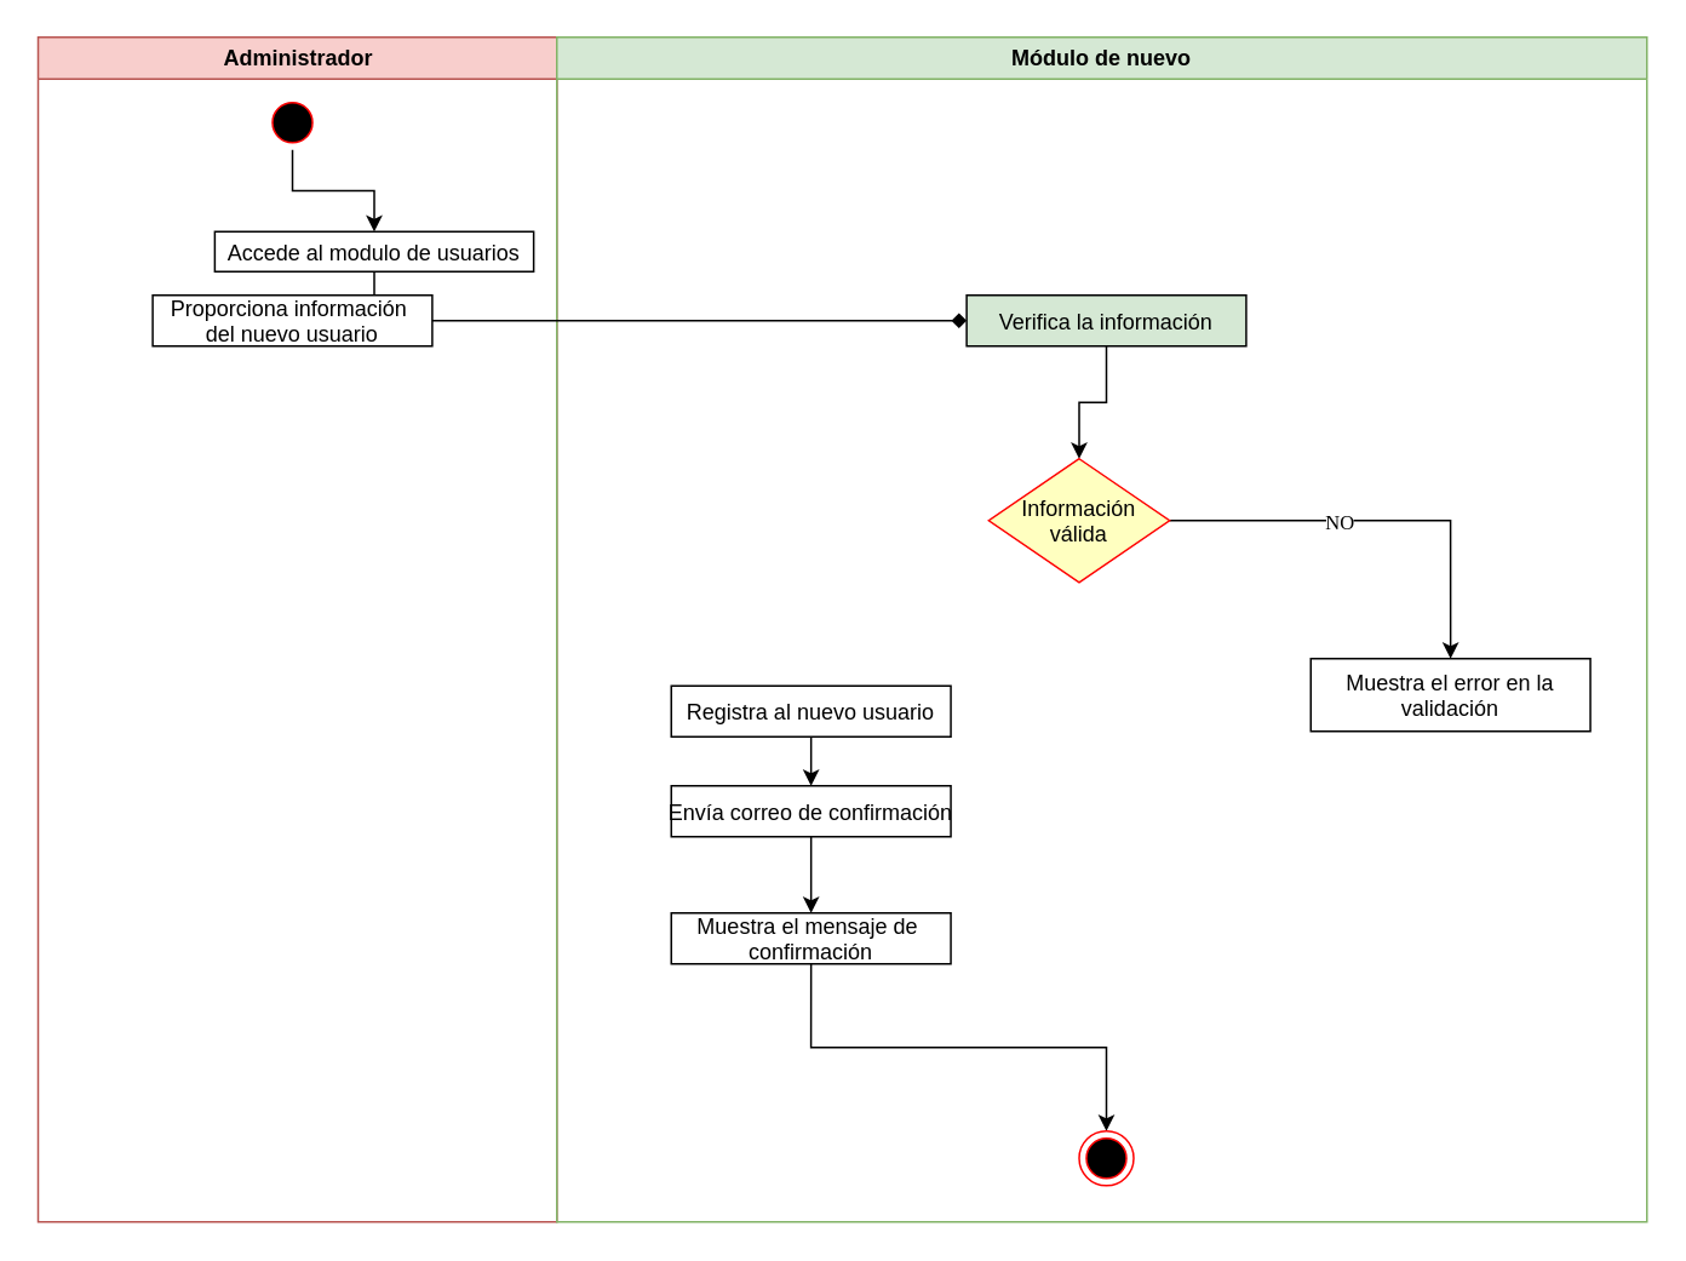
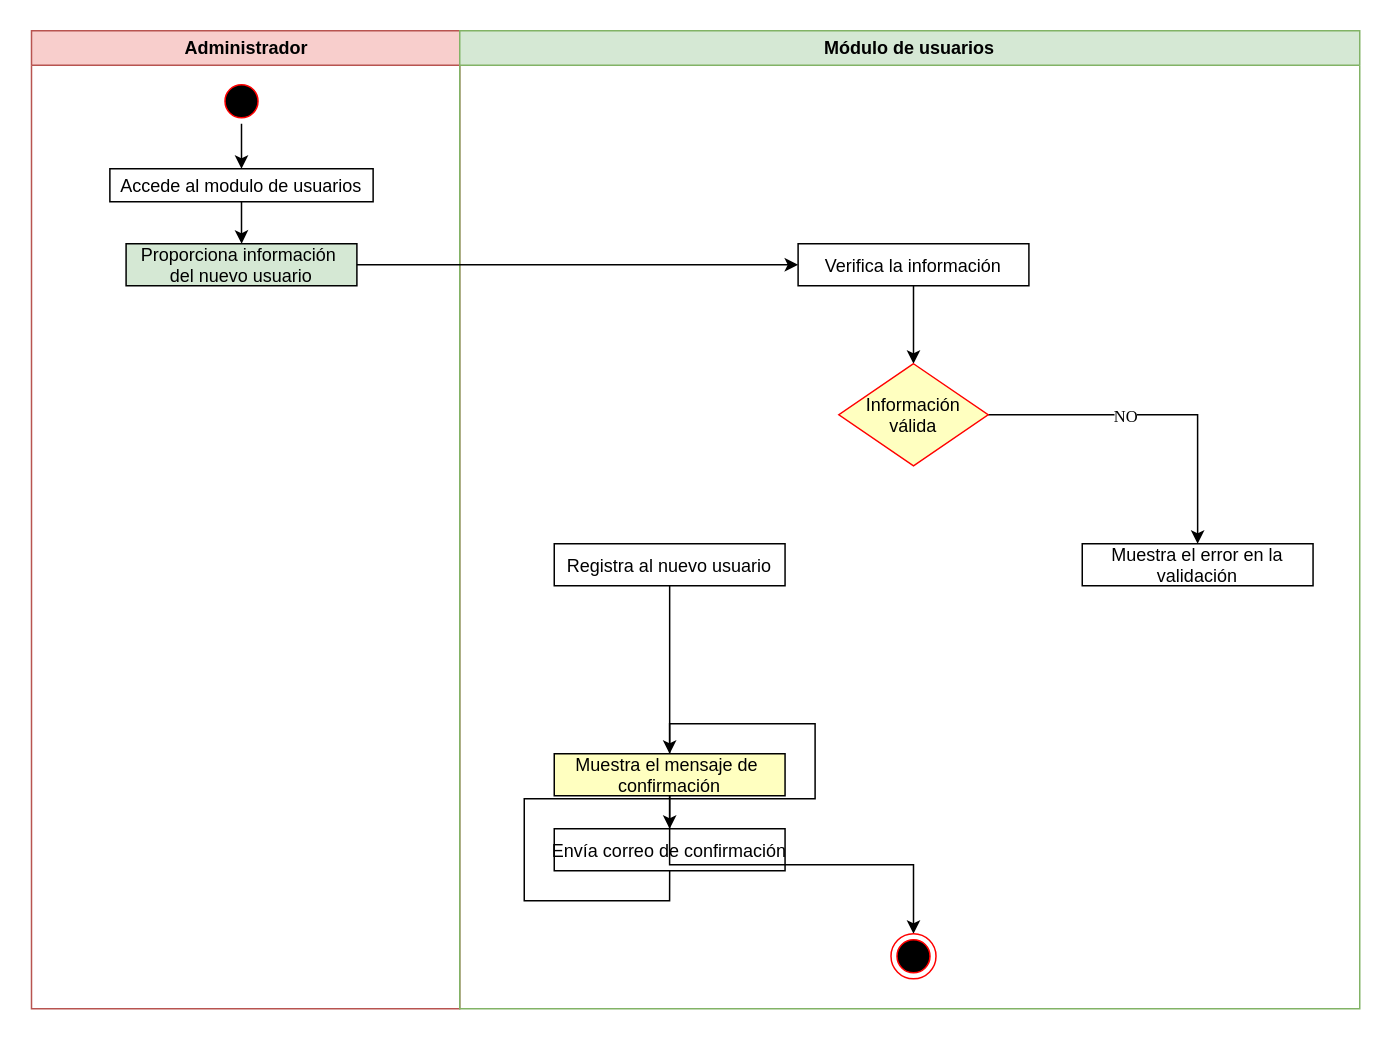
- <mxCell id="8" value="Módulo de nuevo" style="swimlane;whiteSpace=wrap;fillColor=#d5e8d4;strokeColor=#82b366;" parent="1" vertex="1"><mxGeometry x="306" y="20" width="600" height="652" as="geometry" /></mxCell>
+ <mxCell id="8" value="Módulo de usuarios" style="swimlane;whiteSpace=wrap;fillColor=#d5e8d4;strokeColor=#82b366;" parent="1" vertex="1"><mxGeometry x="306" y="20" width="600" height="652" as="geometry" /></mxCell>
- <mxCell id="6" value="Accede al modulo de usuarios" style="" vertex="1" parent="2"><mxGeometry x="97.25" y="107" width="175.5" height="22" as="geometry" /></mxCell>
+ <mxCell id="6" value="Accede al modulo de usuarios" style="" vertex="1" parent="2"><mxGeometry x="52.25" y="92" width="175.5" height="22" as="geometry" /></mxCell>
- <mxCell id="7" value="Proporciona información &#10;del nuevo usuario" style="" vertex="1" parent="2"><mxGeometry x="63.06" y="142" width="153.87" height="28" as="geometry" /></mxCell>
+ <mxCell id="7" value="Proporciona información &#10;del nuevo usuario" style="fillColor=#d5e8d4;" vertex="1" parent="2"><mxGeometry x="63.06" y="142" width="153.87" height="28" as="geometry" /></mxCell>
- <mxCell id="22" style="edgeStyle=orthogonalEdgeStyle;rounded=0;hachureGap=4;orthogonalLoop=1;jettySize=auto;html=1;exitX=1;exitY=0.5;exitDx=0;exitDy=0;entryX=0;entryY=0.5;entryDx=0;entryDy=0;fontFamily=Architects Daughter;fontSource=https%3A%2F%2Ffonts.googleapis.com%2Fcss%3Ffamily%3DArchitects%2BDaughter;endArrow=diamond;" edge="1" parent="1" source="7" target="10"><mxGeometry relative="1" as="geometry" /></mxCell>
+ <mxCell id="22" style="edgeStyle=orthogonalEdgeStyle;rounded=0;hachureGap=4;orthogonalLoop=1;jettySize=auto;html=1;exitX=1;exitY=0.5;exitDx=0;exitDy=0;entryX=0;entryY=0.5;entryDx=0;entryDy=0;fontFamily=Architects Daughter;fontSource=https%3A%2F%2Ffonts.googleapis.com%2Fcss%3Ffamily%3DArchitects%2BDaughter;" edge="1" parent="1" source="7" target="10"><mxGeometry relative="1" as="geometry" /></mxCell>
- <mxCell id="10" value="Verifica la información" style="fillColor=#d5e8d4;" vertex="1" parent="8"><mxGeometry x="225.57" y="142" width="153.87" height="28" as="geometry" /></mxCell>
+ <mxCell id="10" value="Verifica la información" style="" vertex="1" parent="8"><mxGeometry x="225.57" y="142" width="153.87" height="28" as="geometry" /></mxCell>
- <mxCell id="13" value="Información&#10;válida" style="rhombus;fillColor=#ffffc0;strokeColor=#ff0000;" vertex="1" parent="8"><mxGeometry x="237.75" y="232" width="99.5" height="68" as="geometry" /></mxCell>
+ <mxCell id="13" value="Información&#10;válida" style="rhombus;fillColor=#ffffc0;strokeColor=#ff0000;" vertex="1" parent="8"><mxGeometry x="252.75" y="222" width="99.5" height="68" as="geometry" /></mxCell>
- <mxCell id="16" value="Muestra el error en la&#10;validación" style="" vertex="1" parent="8"><mxGeometry x="415" y="342" width="153.87" height="40" as="geometry" /></mxCell>
+ <mxCell id="16" value="Muestra el error en la&#10;validación" style="" vertex="1" parent="8"><mxGeometry x="415" y="342" width="153.87" height="28" as="geometry" /></mxCell>
- <mxCell id="15" value="Registra al nuevo usuario" style="" vertex="1" parent="8"><mxGeometry x="63" y="357" width="153.87" height="28" as="geometry" /></mxCell>
+ <mxCell id="15" value="Registra al nuevo usuario" style="" vertex="1" parent="8"><mxGeometry x="63" y="342" width="153.87" height="28" as="geometry" /></mxCell>
- <mxCell id="18" value="Envía correo de confirmación" style="" vertex="1" parent="8"><mxGeometry x="63" y="412" width="153.87" height="28" as="geometry" /></mxCell>
+ <mxCell id="18" value="Envía correo de confirmación" style="" vertex="1" parent="8"><mxGeometry x="63" y="532" width="153.87" height="28" as="geometry" /></mxCell>
- <mxCell id="20" value="Muestra el mensaje de &#10;confirmación" style="" vertex="1" parent="8"><mxGeometry x="63" y="482" width="153.87" height="28" as="geometry" /></mxCell>
+ <mxCell id="20" value="Muestra el mensaje de &#10;confirmación" style="fillColor=#ffffc0;" vertex="1" parent="8"><mxGeometry x="63" y="482" width="153.87" height="28" as="geometry" /></mxCell>
